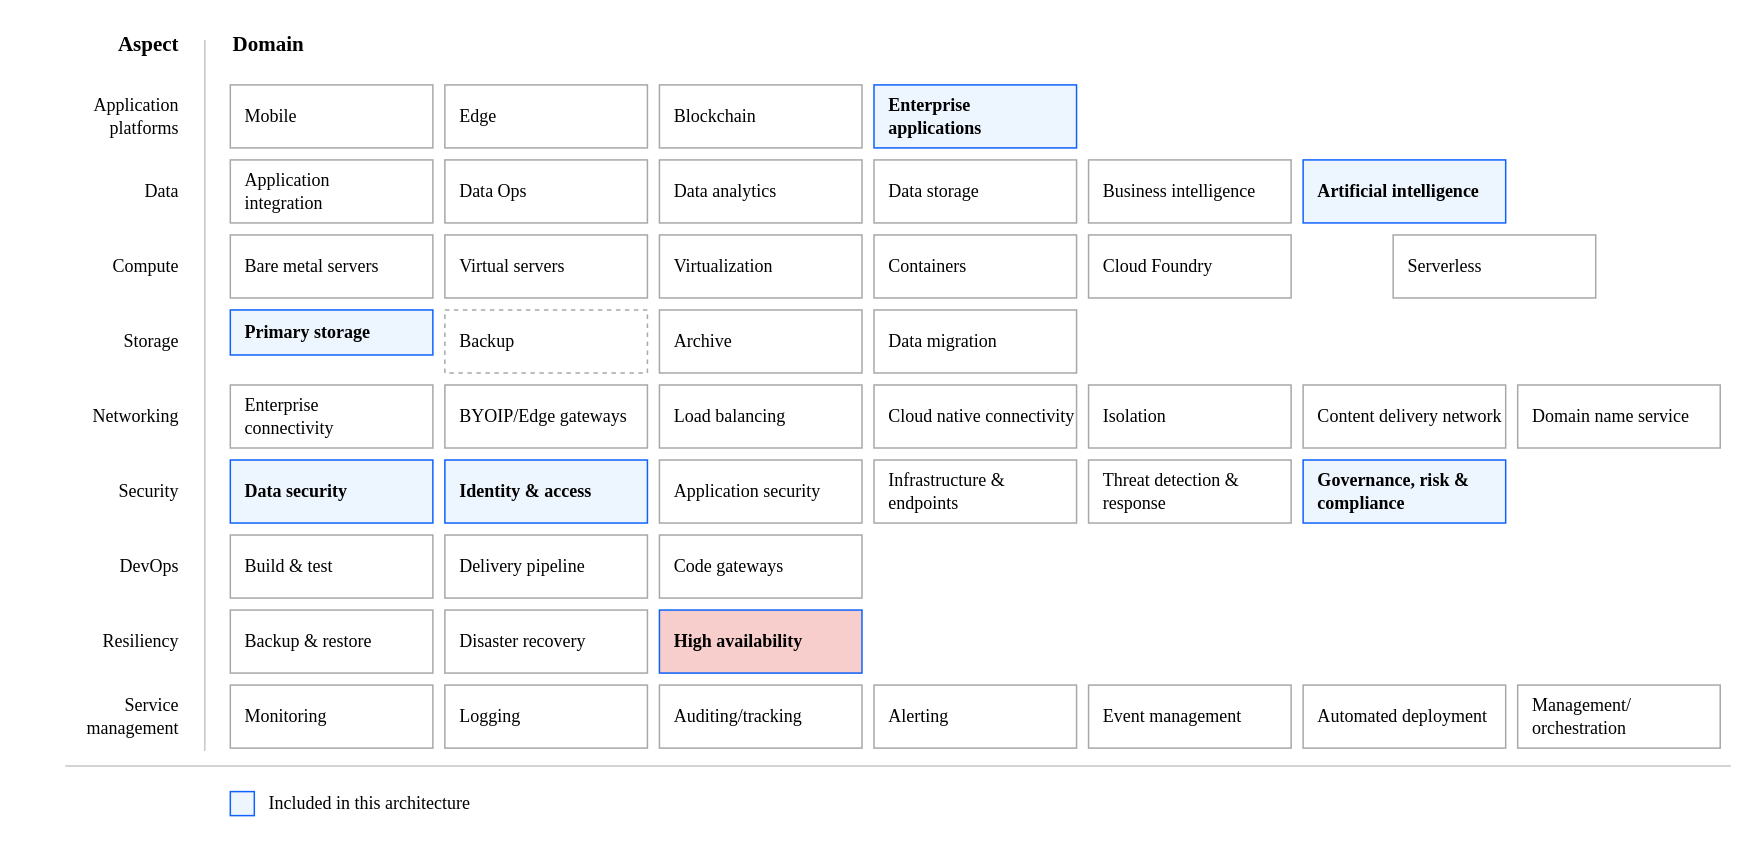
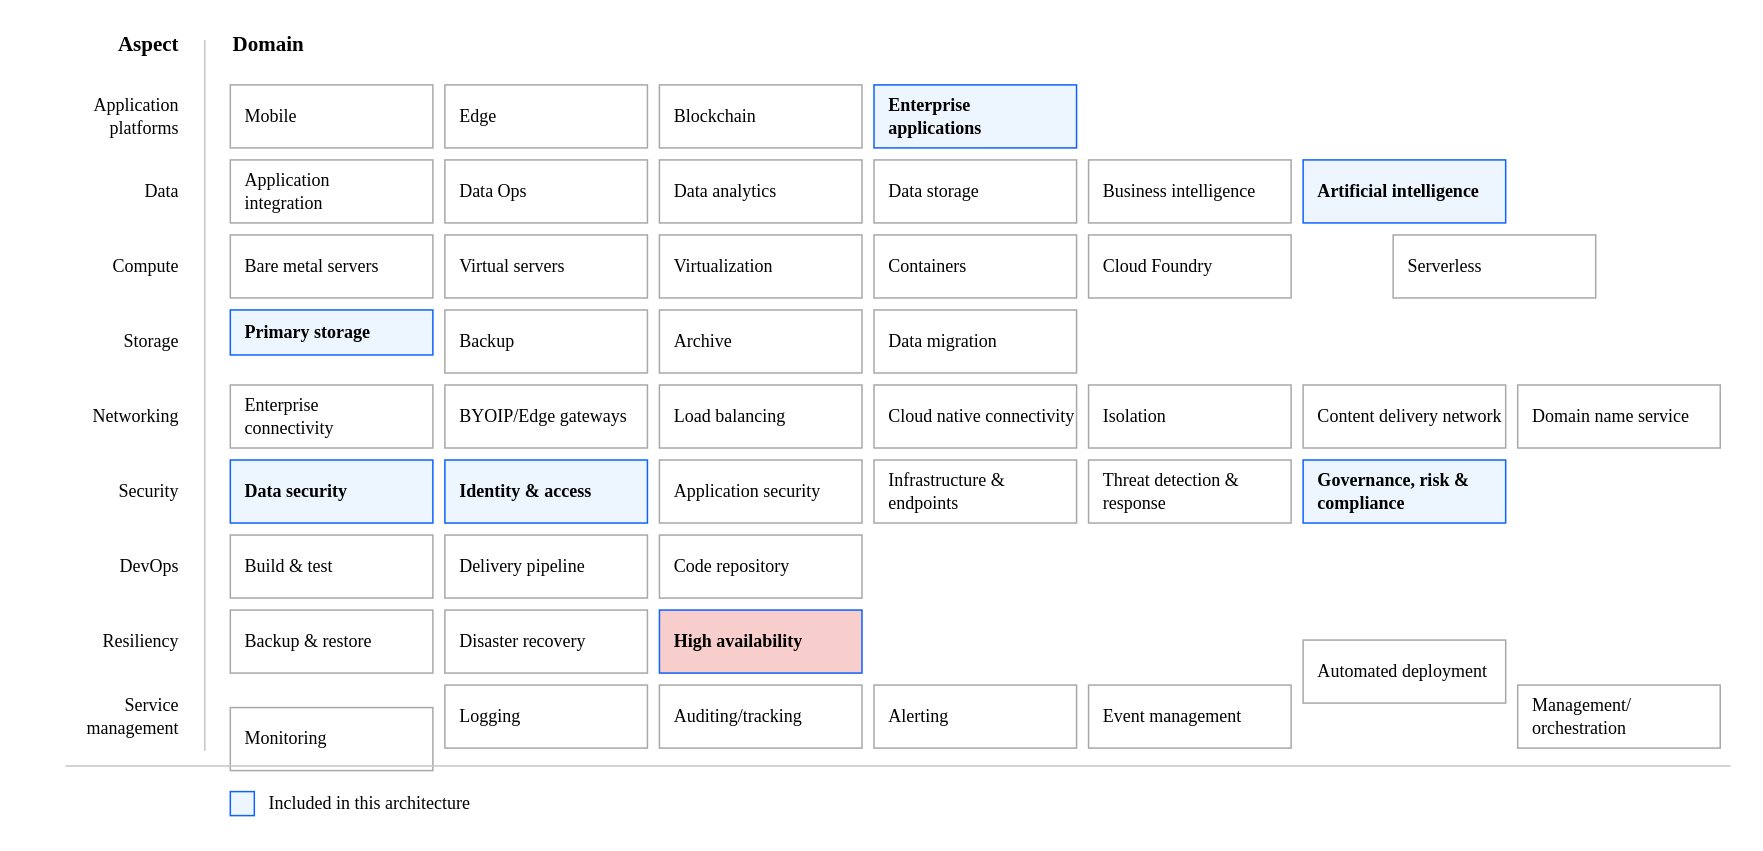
- <mxCell id="23" value="Backup" style="rounded=0;whiteSpace=wrap;html=1;strokeColor=#A8A8A8;align=left;spacingLeft=8;fontFamily=IBM Plex Sans;fillColor=default;fontStyle=0;dashed=1;" parent="1" vertex="1"><mxGeometry x="296" y="206" width="135" height="42" as="geometry" /></mxCell>
+ <mxCell id="23" value="Backup" style="rounded=0;whiteSpace=wrap;html=1;strokeColor=#A8A8A8;align=left;spacingLeft=8;fontFamily=IBM Plex Sans;fillColor=default;fontStyle=0;" parent="1" vertex="1"><mxGeometry x="296" y="206" width="135" height="42" as="geometry" /></mxCell>
- <mxCell id="38" value="Code gateways" style="rounded=0;whiteSpace=wrap;html=1;strokeColor=#A8A8A8;align=left;spacingLeft=8;fontFamily=IBM Plex Sans;fillColor=default;fontStyle=0;" parent="1" vertex="1"><mxGeometry x="439" y="356" width="135" height="42" as="geometry" /></mxCell>
+ <mxCell id="38" value="Code repository" style="rounded=0;whiteSpace=wrap;html=1;strokeColor=#A8A8A8;align=left;spacingLeft=8;fontFamily=IBM Plex Sans;fillColor=default;fontStyle=0;" parent="1" vertex="1"><mxGeometry x="439" y="356" width="135" height="42" as="geometry" /></mxCell>
- <mxCell id="10" value="Monitoring" style="rounded=0;whiteSpace=wrap;html=1;strokeColor=#A8A8A8;align=left;spacingLeft=8;fontFamily=IBM Plex Sans;" parent="1" vertex="1"><mxGeometry x="153" y="456" width="135" height="42" as="geometry" /></mxCell>
+ <mxCell id="10" value="Monitoring" style="rounded=0;whiteSpace=wrap;html=1;strokeColor=#A8A8A8;align=left;spacingLeft=8;fontFamily=IBM Plex Sans;" parent="1" vertex="1"><mxGeometry x="153" y="471" width="135" height="42" as="geometry" /></mxCell>
- <mxCell id="45" value="Automated deployment" style="rounded=0;whiteSpace=wrap;html=1;strokeColor=#A8A8A8;align=left;spacingLeft=8;fontFamily=IBM Plex Sans;fillColor=default;fontStyle=0;verticalAlign=middle;fontSize=12;fontColor=default;" parent="1" vertex="1"><mxGeometry x="868" y="456" width="135" height="42" as="geometry" /></mxCell>
+ <mxCell id="45" value="Automated deployment" style="rounded=0;whiteSpace=wrap;html=1;strokeColor=#A8A8A8;align=left;spacingLeft=8;fontFamily=IBM Plex Sans;fillColor=default;fontStyle=0;verticalAlign=middle;fontSize=12;fontColor=default;" parent="1" vertex="1"><mxGeometry x="868" y="426" width="135" height="42" as="geometry" /></mxCell>
